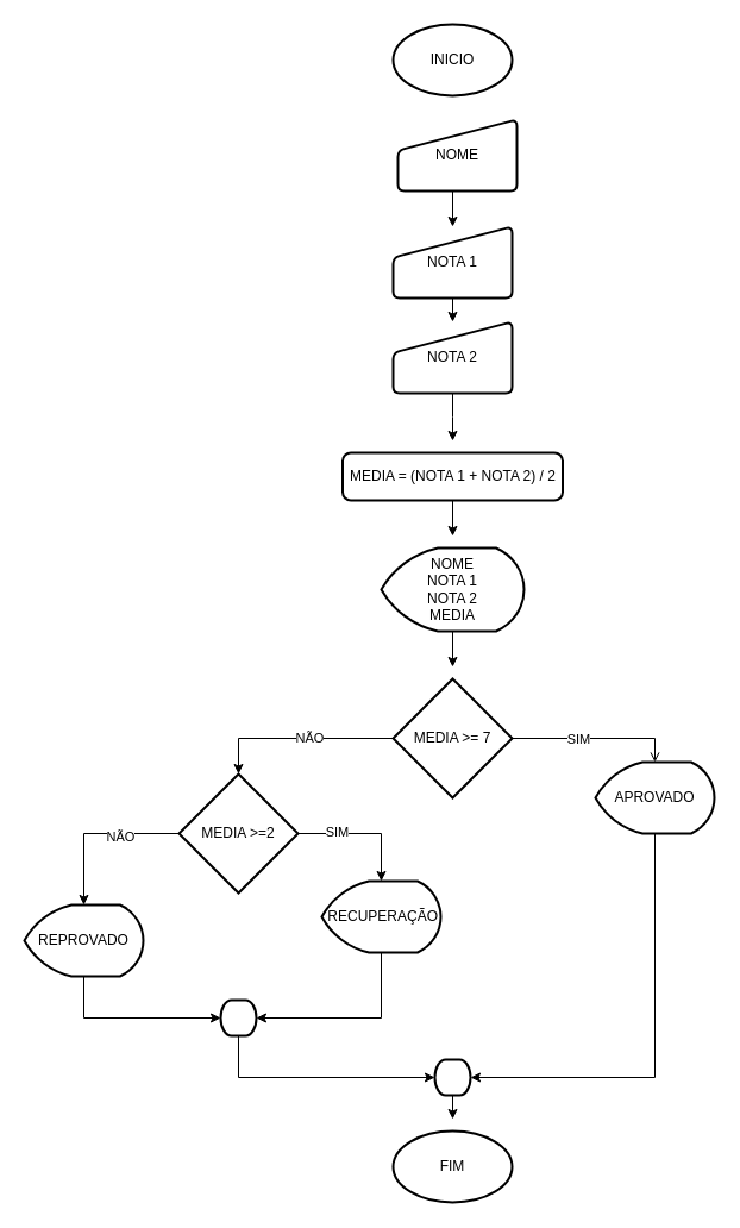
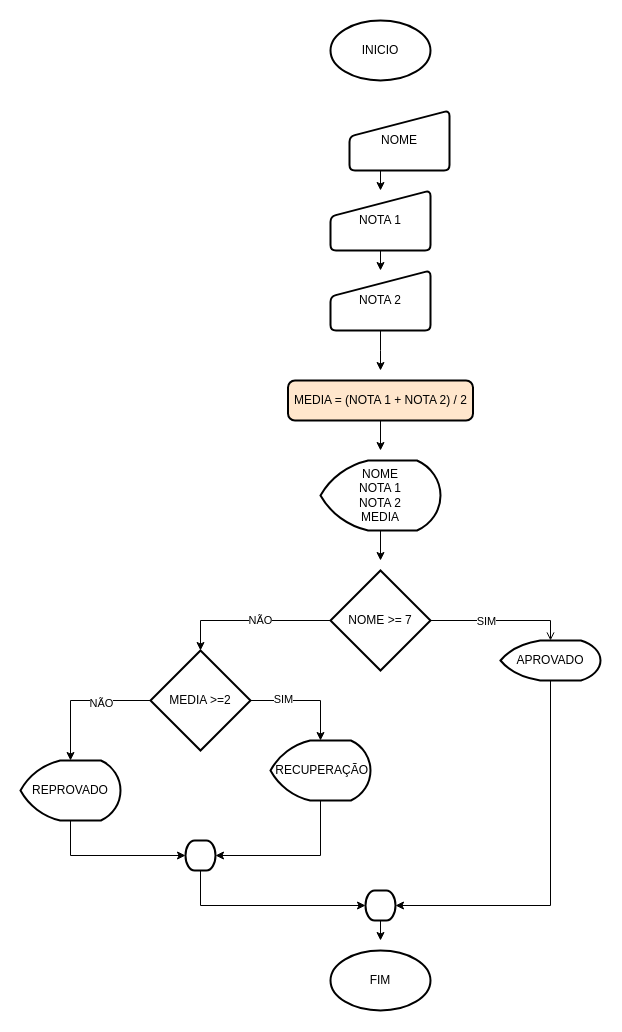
- <mxCell id="4" value="NOME" style="html=1;strokeWidth=2;shape=manualInput;whiteSpace=wrap;rounded=1;size=26;arcSize=11;" vertex="1" parent="1"><mxGeometry x="334" y="100" width="100" height="60" as="geometry" /></mxCell>
+ <mxCell id="4" value="NOME" style="html=1;strokeWidth=2;shape=manualInput;whiteSpace=wrap;rounded=1;size=26;arcSize=11;" vertex="1" parent="1"><mxGeometry x="349" y="110" width="100" height="60" as="geometry" /></mxCell>
- <mxCell id="10" value="MEDIA = (NOTA 1 + NOTA 2) / 2" style="rounded=1;whiteSpace=wrap;html=1;absoluteArcSize=1;arcSize=14;strokeWidth=2;" vertex="1" parent="1"><mxGeometry x="287.5" y="380" width="185" height="40" as="geometry" /></mxCell>
+ <mxCell id="10" value="MEDIA = (NOTA 1 + NOTA 2) / 2" style="rounded=1;whiteSpace=wrap;html=1;absoluteArcSize=1;arcSize=14;strokeWidth=2;fillColor=#ffe6cc;" vertex="1" parent="1"><mxGeometry x="287.5" y="380" width="185" height="40" as="geometry" /></mxCell>
- <mxCell id="14" value="MEDIA &amp;gt;= 7" style="strokeWidth=2;html=1;shape=mxgraph.flowchart.decision;whiteSpace=wrap;" vertex="1" parent="1"><mxGeometry x="330" y="570" width="100" height="100" as="geometry" /></mxCell>
+ <mxCell id="14" value="NOME &amp;gt;= 7" style="strokeWidth=2;html=1;shape=mxgraph.flowchart.decision;whiteSpace=wrap;" vertex="1" parent="1"><mxGeometry x="330" y="570" width="100" height="100" as="geometry" /></mxCell>
- <mxCell id="16" value="APROVADO" style="strokeWidth=2;html=1;shape=mxgraph.flowchart.display;whiteSpace=wrap;" vertex="1" parent="1"><mxGeometry x="500" y="640" width="100" height="60" as="geometry" /></mxCell>
+ <mxCell id="16" value="APROVADO" style="strokeWidth=2;html=1;shape=mxgraph.flowchart.display;whiteSpace=wrap;" vertex="1" parent="1"><mxGeometry x="500" y="640" width="100" height="40" as="geometry" /></mxCell>
